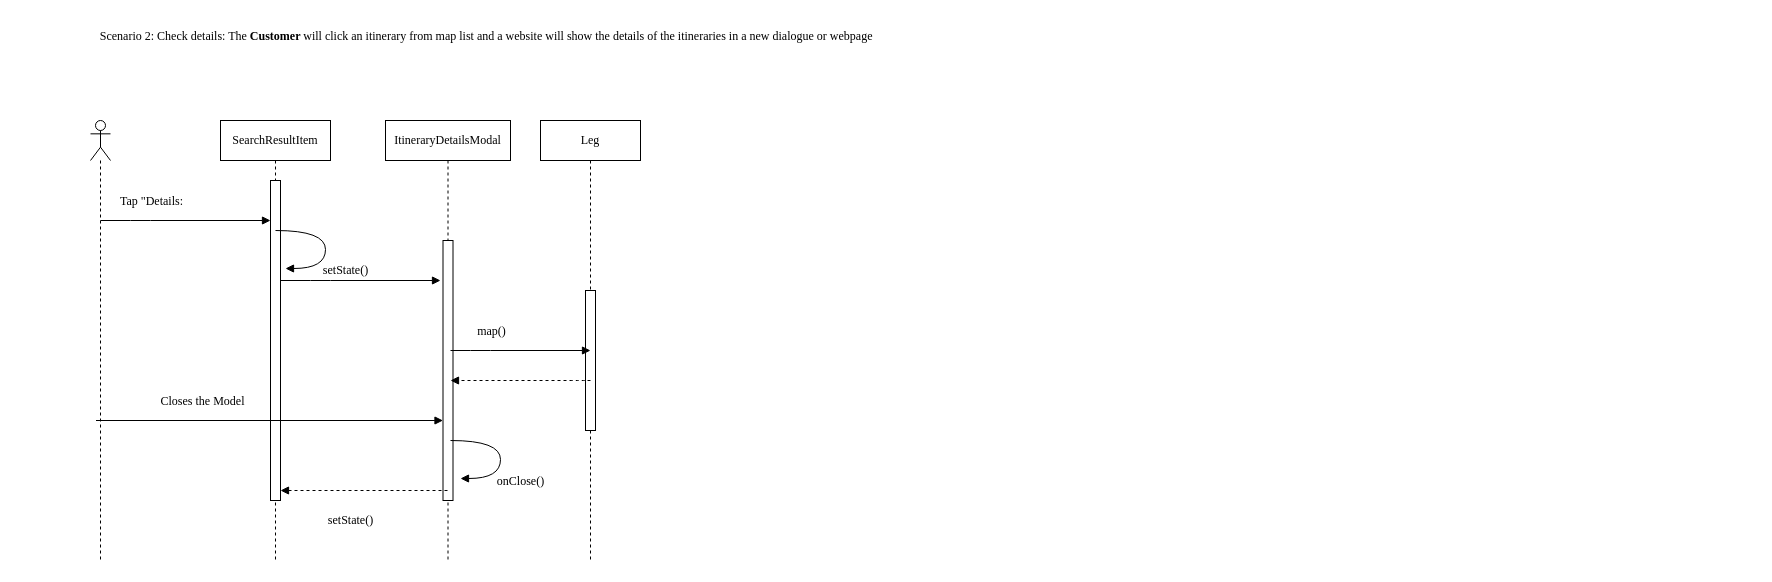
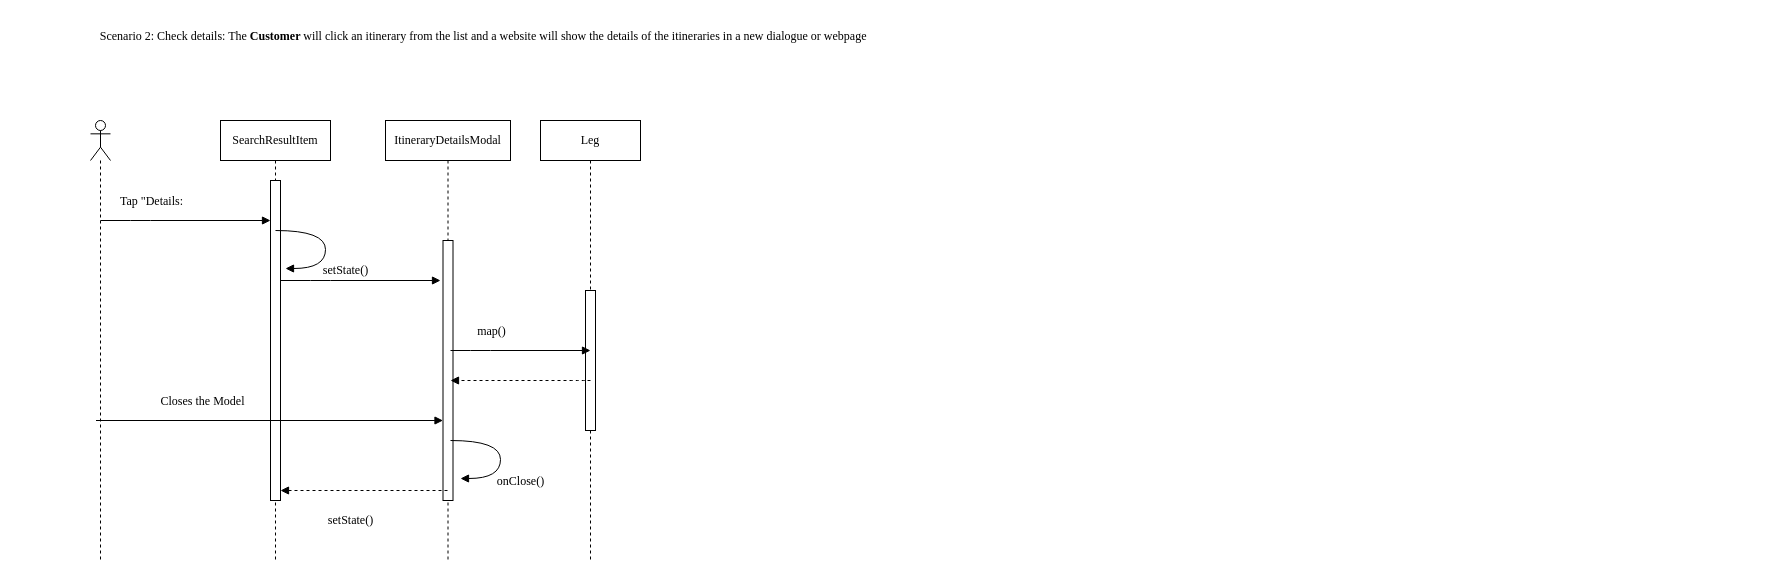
- <mxCell id="2" value="&lt;div class=&quot;O1&quot; style=&quot;margin-top: 3.6pt ; margin-bottom: 6pt ; margin-left: 0.81in ; text-indent: -0.31in ; direction: ltr ; unicode-bidi: embed ; word-break: normal ; font-size: 12px&quot;&gt;&lt;font style=&quot;font-size: 12px&quot;&gt;&lt;span style=&quot;font-size: 12px&quot;&gt;&lt;br style=&quot;font-size: 12px&quot;&gt;Scenario 2:&amp;nbsp;&lt;/span&gt;&lt;/font&gt;&lt;span style=&quot;text-indent: -0.31in ; font-family: &amp;#34;century gothic&amp;#34;&quot;&gt;Check details: The &lt;/span&gt;&lt;span style=&quot;text-indent: -0.31in ; font-family: &amp;#34;century gothic&amp;#34; ; font-weight: bold&quot;&gt;Customer &lt;/span&gt;&lt;span style=&quot;text-indent: -0.31in ; font-family: &amp;#34;century gothic&amp;#34;&quot;&gt;will click an itinerary &lt;/span&gt;&lt;span style=&quot;text-indent: -0.31in ; font-family: &amp;#34;century gothic&amp;#34;&quot;&gt;from map list and a website will show the details of the itineraries in a new dialogue or &lt;/span&gt;&lt;span style=&quot;text-indent: -0.31in ; font-family: &amp;#34;century gothic&amp;#34;&quot;&gt;webpage&lt;/span&gt;&lt;/div&gt;" style="text;html=1;strokeColor=none;fillColor=none;align=left;verticalAlign=middle;whiteSpace=wrap;rounded=0;fontFamily=Verdana;fontSize=12;" parent="1" vertex="1"><mxGeometry x="20" y="20" width="1730" height="20" as="geometry" /></mxCell>
+ <mxCell id="2" value="&lt;div class=&quot;O1&quot; style=&quot;margin-top: 3.6pt ; margin-bottom: 6pt ; margin-left: 0.81in ; text-indent: -0.31in ; direction: ltr ; unicode-bidi: embed ; word-break: normal ; font-size: 12px&quot;&gt;&lt;font style=&quot;font-size: 12px&quot;&gt;&lt;span style=&quot;font-size: 12px&quot;&gt;&lt;br style=&quot;font-size: 12px&quot;&gt;Scenario 2:&amp;nbsp;&lt;/span&gt;&lt;/font&gt;&lt;span style=&quot;text-indent: -0.31in ; font-family: &amp;#34;century gothic&amp;#34;&quot;&gt;Check details: The &lt;/span&gt;&lt;span style=&quot;text-indent: -0.31in ; font-family: &amp;#34;century gothic&amp;#34; ; font-weight: bold&quot;&gt;Customer &lt;/span&gt;&lt;span style=&quot;text-indent: -0.31in ; font-family: &amp;#34;century gothic&amp;#34;&quot;&gt;will click an itinerary &lt;/span&gt;&lt;span style=&quot;text-indent: -0.31in ; font-family: &amp;#34;century gothic&amp;#34;&quot;&gt;from the list and a website will show the details of the itineraries in a new dialogue or &lt;/span&gt;&lt;span style=&quot;text-indent: -0.31in ; font-family: &amp;#34;century gothic&amp;#34;&quot;&gt;webpage&lt;/span&gt;&lt;/div&gt;" style="text;html=1;strokeColor=none;fillColor=none;align=left;verticalAlign=middle;whiteSpace=wrap;rounded=0;fontFamily=Verdana;fontSize=12;" parent="1" vertex="1"><mxGeometry x="20" y="20" width="1730" height="20" as="geometry" /></mxCell>
